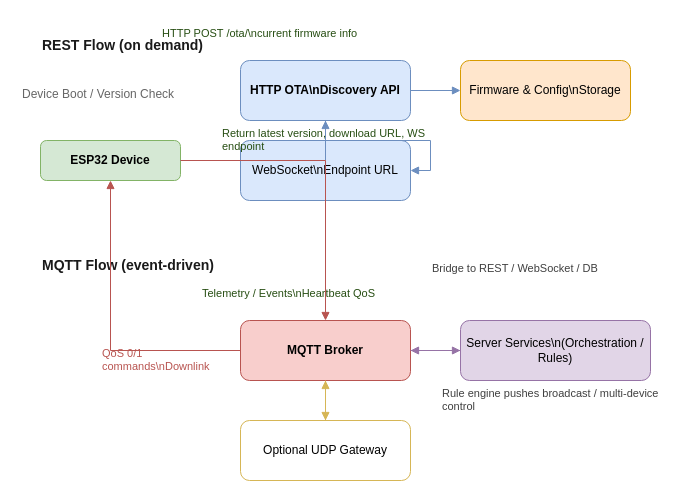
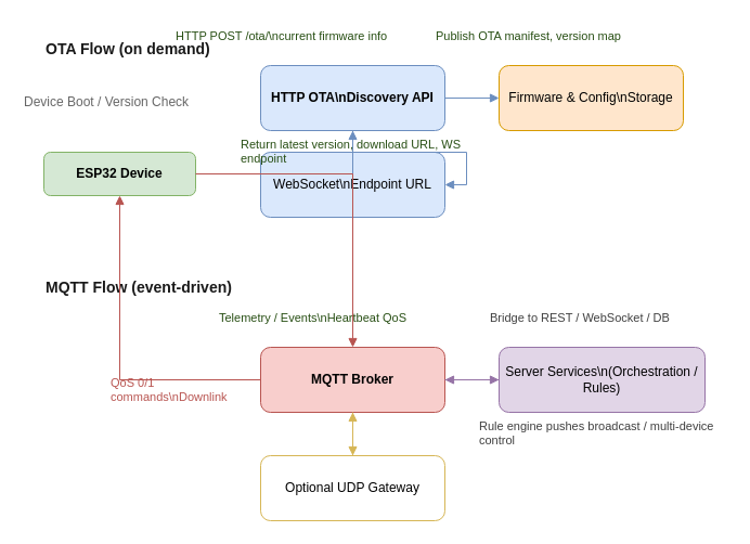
+ <mxCell id="10" value="Publish OTA manifest, version map" style="text;whiteSpace=wrap;html=1;fontSize=11;fontColor=#274e13;" vertex="1" parent="1"><mxGeometry x="400" y="20" width="200" height="40" as="geometry" /></mxCell>
- <mxCell id="13" value="REST Flow (on demand)" style="text;whiteSpace=wrap;html=1;fontSize=14;fontStyle=1;fontColor=#1a1a1a;" vertex="1" parent="1"><mxGeometry x="40" y="30" width="220" height="30" as="geometry" /></mxCell>
+ <mxCell id="13" value="OTA Flow (on demand)" style="text;whiteSpace=wrap;html=1;fontSize=14;fontStyle=1;fontColor=#1a1a1a;" vertex="1" parent="1"><mxGeometry x="40" y="30" width="220" height="30" as="geometry" /></mxCell>
- <mxCell id="22" value="Bridge to REST / WebSocket / DB" style="text;whiteSpace=wrap;html=1;fontSize=11;fontColor=#3f3f3f;" vertex="1" parent="1"><mxGeometry x="430" y="255" width="210" height="40" as="geometry" /></mxCell>
+ <mxCell id="22" value="Bridge to REST / WebSocket / DB" style="text;whiteSpace=wrap;html=1;fontSize=11;fontColor=#3f3f3f;" vertex="1" parent="1"><mxGeometry x="450" y="280" width="210" height="40" as="geometry" /></mxCell>
